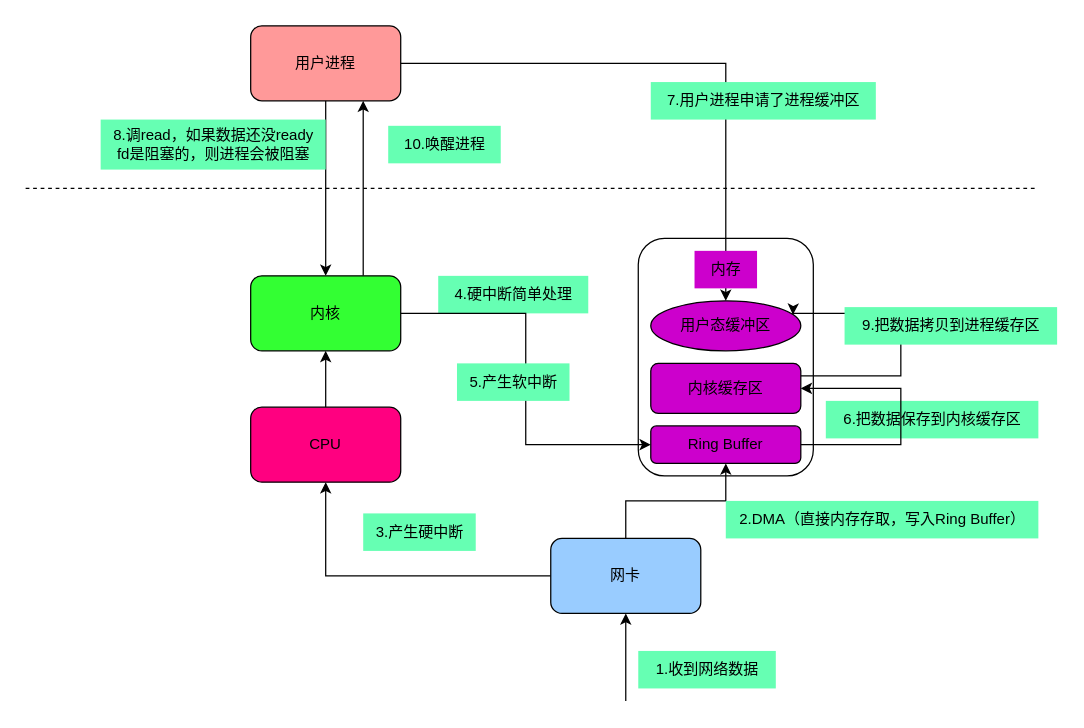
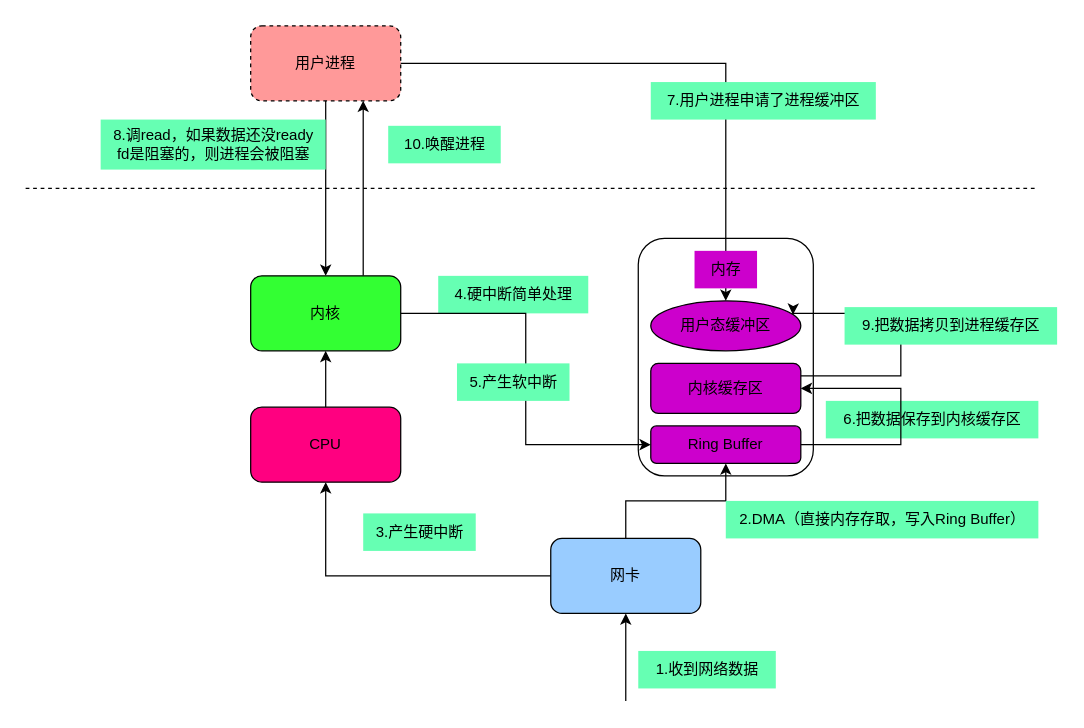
- <mxCell id="5" value="用户进程" style="rounded=1;whiteSpace=wrap;html=1;fillColor=#FF9999;" vertex="1" parent="1"><mxGeometry x="200" y="20" width="120" height="60" as="geometry" /></mxCell>
+ <mxCell id="5" value="用户进程" style="rounded=1;whiteSpace=wrap;html=1;fillColor=#FF9999;dashed=1;" vertex="1" parent="1"><mxGeometry x="200" y="20" width="120" height="60" as="geometry" /></mxCell>
